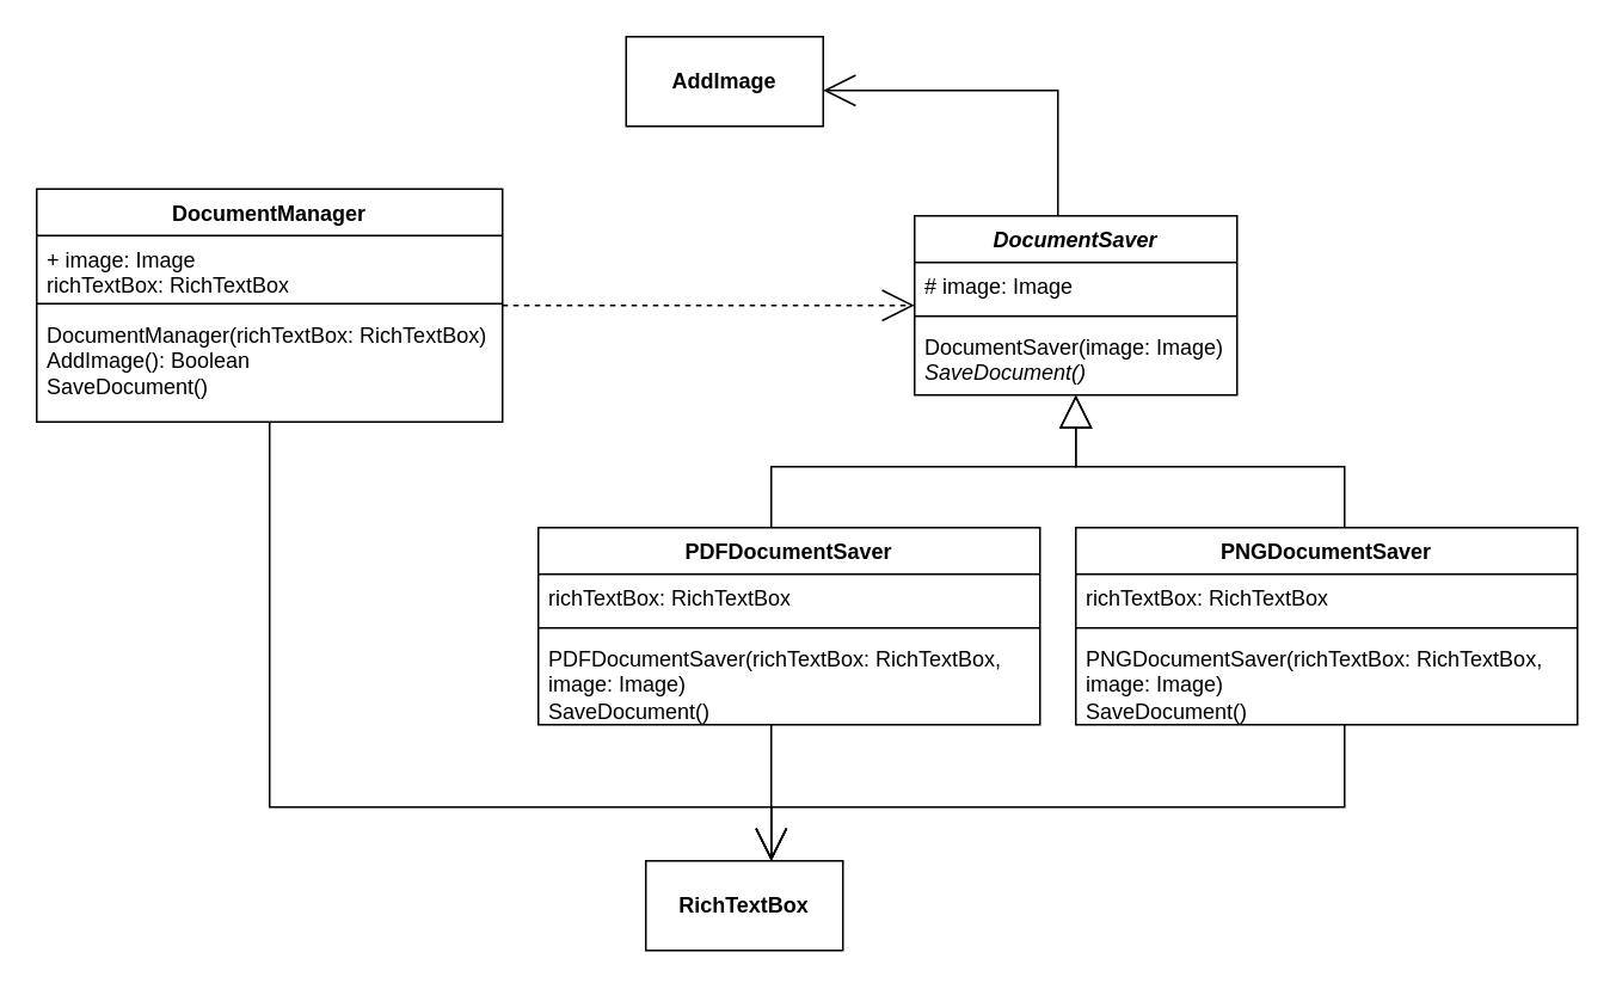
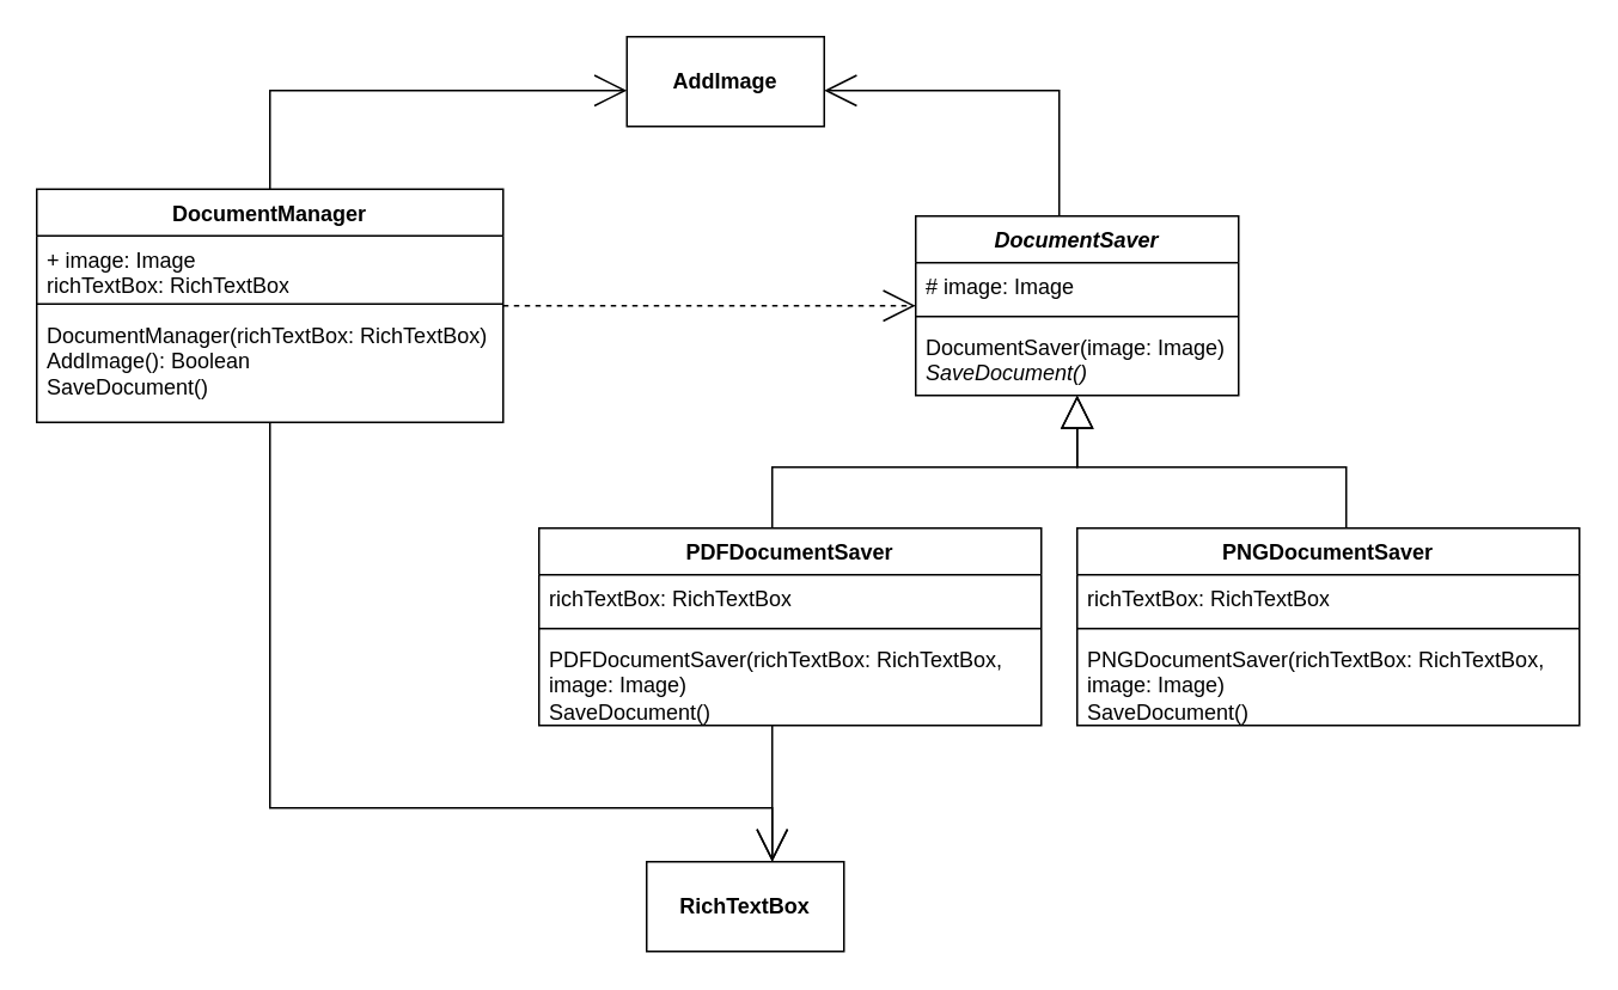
+ <mxCell id="3" style="edgeStyle=orthogonalEdgeStyle;rounded=0;orthogonalLoop=1;jettySize=auto;html=1;endSize=16;endArrow=open;endFill=0;" edge="1" parent="1" source="5" target="22"><mxGeometry relative="1" as="geometry"><Array as="points"><mxPoint x="150" y="50" /></Array></mxGeometry></mxCell>
- <mxCell id="16" style="edgeStyle=orthogonalEdgeStyle;rounded=0;orthogonalLoop=1;jettySize=auto;html=1;endSize=16;endArrow=open;endFill=0;" edge="1" parent="1" source="17" target="21"><mxGeometry relative="1" as="geometry"><mxPoint x="590" y="470" as="targetPoint" /><Array as="points"><mxPoint x="750" y="450" /><mxPoint x="430" y="450" /></Array></mxGeometry></mxCell>
